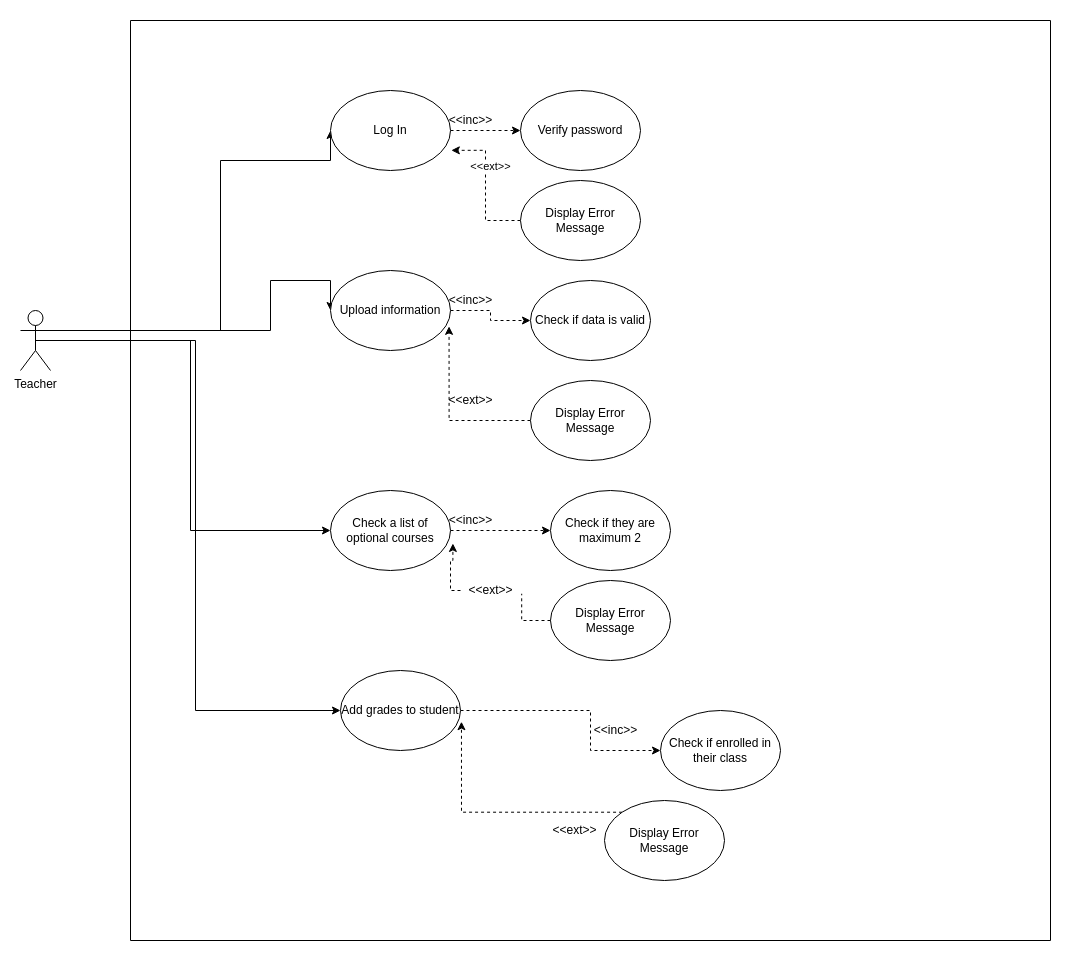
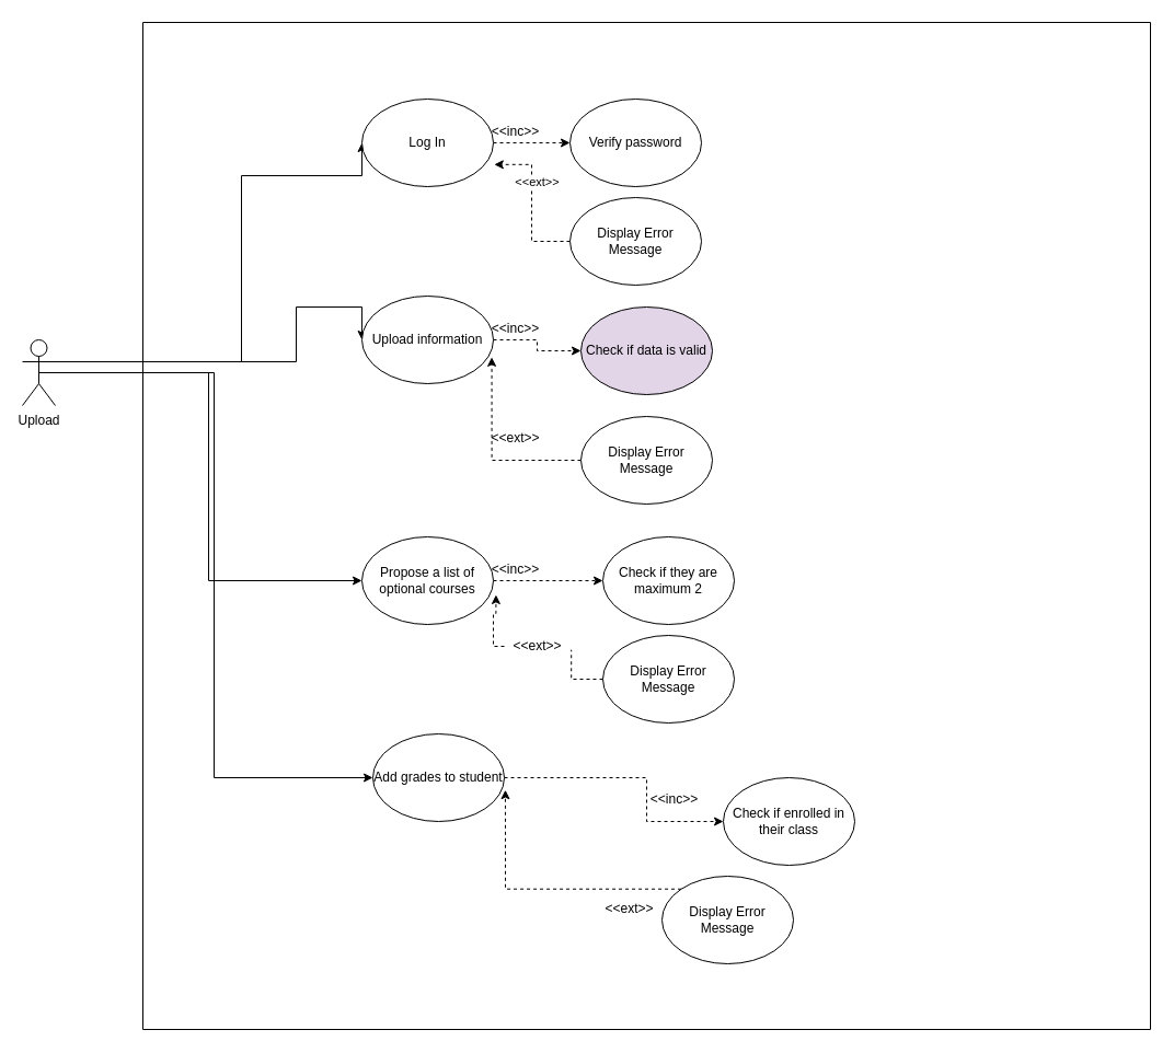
- <mxCell id="20" value="Check if data is valid" style="ellipse;whiteSpace=wrap;html=1;" parent="1" vertex="1"><mxGeometry x="530" y="280" width="120" height="80" as="geometry" /></mxCell>
+ <mxCell id="20" value="Check if data is valid" style="ellipse;whiteSpace=wrap;html=1;fillColor=#e1d5e7;" parent="1" vertex="1"><mxGeometry x="530" y="280" width="120" height="80" as="geometry" /></mxCell>
- <mxCell id="6" value="Teacher" style="shape=umlActor;verticalLabelPosition=bottom;verticalAlign=top;html=1;outlineConnect=0;" parent="1" vertex="1"><mxGeometry x="20" y="310" width="30" height="60" as="geometry" /></mxCell>
+ <mxCell id="6" value="Upload" style="shape=umlActor;verticalLabelPosition=bottom;verticalAlign=top;html=1;outlineConnect=0;" parent="1" vertex="1"><mxGeometry x="20" y="310" width="30" height="60" as="geometry" /></mxCell>
- <mxCell id="10" value="Check a list of optional courses" style="ellipse;whiteSpace=wrap;html=1;" parent="1" vertex="1"><mxGeometry x="330" y="490" width="120" height="80" as="geometry" /></mxCell>
+ <mxCell id="10" value="Propose a list of optional courses" style="ellipse;whiteSpace=wrap;html=1;" parent="1" vertex="1"><mxGeometry x="330" y="490" width="120" height="80" as="geometry" /></mxCell>
